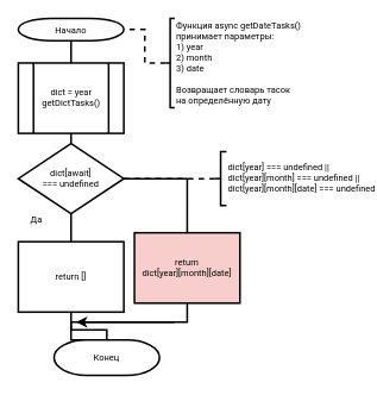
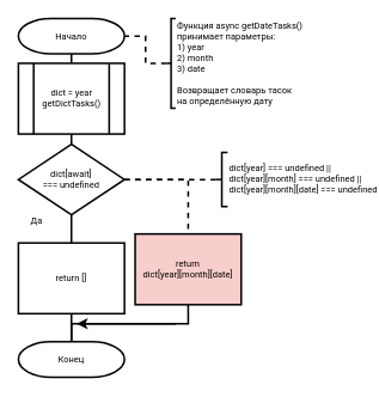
- <mxCell id="3" value="Начало" style="strokeWidth=2;html=1;shape=mxgraph.flowchart.terminator;whiteSpace=wrap;fontFamily=Roboto;fontSource=https%3A%2F%2Ffonts.googleapis.com%2Fcss%3Ffamily%3DRoboto;fontSize=10;" parent="1" vertex="1"><mxGeometry x="20" y="20" width="118.11" height="25" as="geometry" /></mxCell>
+ <mxCell id="3" value="Начало" style="strokeWidth=2;html=1;shape=mxgraph.flowchart.terminator;whiteSpace=wrap;fontFamily=Roboto;fontSource=https%3A%2F%2Ffonts.googleapis.com%2Fcss%3Ffamily%3DRoboto;fontSize=10;" parent="1" vertex="1"><mxGeometry x="20" y="20" width="118.11" height="39.37" as="geometry" /></mxCell>
- <mxCell id="7" style="edgeStyle=orthogonalEdgeStyle;rounded=0;orthogonalLoop=1;jettySize=auto;html=1;exitX=1;exitY=0.5;exitDx=0;exitDy=0;exitPerimeter=0;entryX=0.5;entryY=0;entryDx=0;entryDy=0;endArrow=none;endFill=0;strokeWidth=2;fontFamily=Roboto;fontSource=https%3A%2F%2Ffonts.googleapis.com%2Fcss%3Ffamily%3DRoboto;fontSize=10;" edge="1" parent="1" source="8" target="12"><mxGeometry relative="1" as="geometry" /></mxCell>
+ <mxCell id="7" style="edgeStyle=orthogonalEdgeStyle;rounded=0;orthogonalLoop=1;jettySize=auto;html=1;exitX=1;exitY=0.5;exitDx=0;exitDy=0;exitPerimeter=0;entryX=0.5;entryY=0;entryDx=0;entryDy=0;endArrow=none;endFill=0;strokeWidth=2;fontFamily=Roboto;fontSource=https%3A%2F%2Ffonts.googleapis.com%2Fcss%3Ffamily%3DRoboto;fontSize=10;dashed=1;" edge="1" parent="1" source="8" target="12"><mxGeometry relative="1" as="geometry" /></mxCell>
- <mxCell id="13" value="Конец" style="strokeWidth=2;html=1;shape=mxgraph.flowchart.terminator;whiteSpace=wrap;fontFamily=Roboto;fontSource=https%3A%2F%2Ffonts.googleapis.com%2Fcss%3Ffamily%3DRoboto;fontSize=10;" parent="1" vertex="1"><mxGeometry x="60" y="380" width="118.11" height="39.37" as="geometry" /></mxCell>
+ <mxCell id="13" value="Конец" style="strokeWidth=2;html=1;shape=mxgraph.flowchart.terminator;whiteSpace=wrap;fontFamily=Roboto;fontSource=https%3A%2F%2Ffonts.googleapis.com%2Fcss%3Ffamily%3DRoboto;fontSize=10;" parent="1" vertex="1"><mxGeometry x="20" y="380" width="118.11" height="39.37" as="geometry" /></mxCell>
